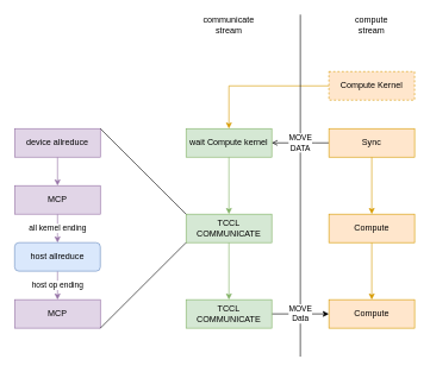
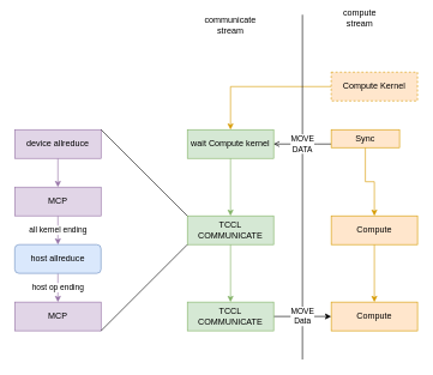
- <mxCell id="18" value="compute&lt;br&gt;stream" style="text;html=1;strokeColor=none;fillColor=none;align=center;verticalAlign=middle;whiteSpace=wrap;rounded=0;" vertex="1" parent="1"><mxGeometry x="490" y="20" width="60" height="30" as="geometry" /></mxCell>
+ <mxCell id="18" value="compute&lt;br&gt;stream" style="text;html=1;strokeColor=none;fillColor=none;align=center;verticalAlign=middle;whiteSpace=wrap;rounded=0;" vertex="1" parent="1"><mxGeometry x="470" y="10" width="60" height="30" as="geometry" /></mxCell>
- <mxCell id="9" value="Sync" style="rounded=0;whiteSpace=wrap;html=1;fillColor=#ffe6cc;strokeColor=#d79b00;" vertex="1" parent="1"><mxGeometry x="460" y="180" width="120" height="40" as="geometry" /></mxCell>
+ <mxCell id="9" value="Sync" style="rounded=0;whiteSpace=wrap;html=1;fillColor=#ffe6cc;strokeColor=#d79b00;" vertex="1" parent="1"><mxGeometry x="460" y="180" width="95" height="25" as="geometry" /></mxCell>
